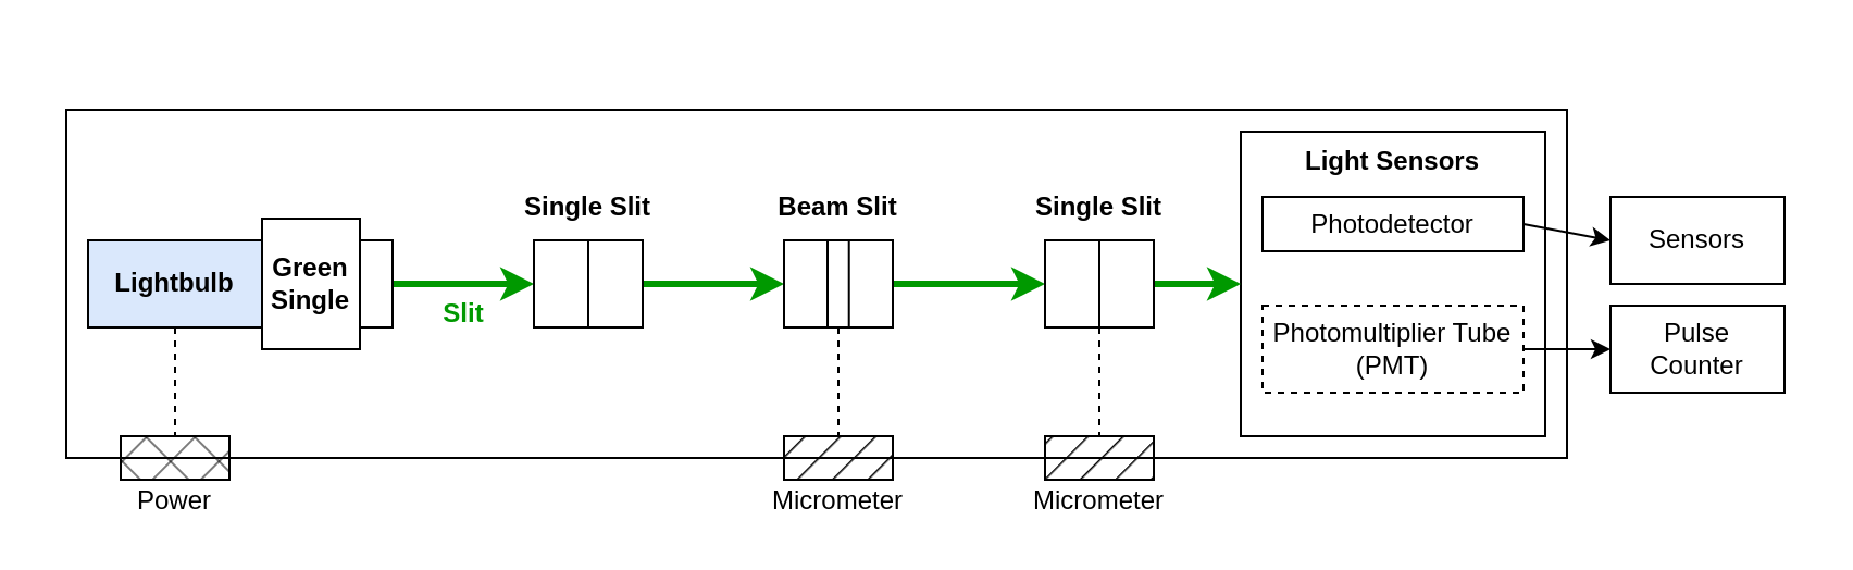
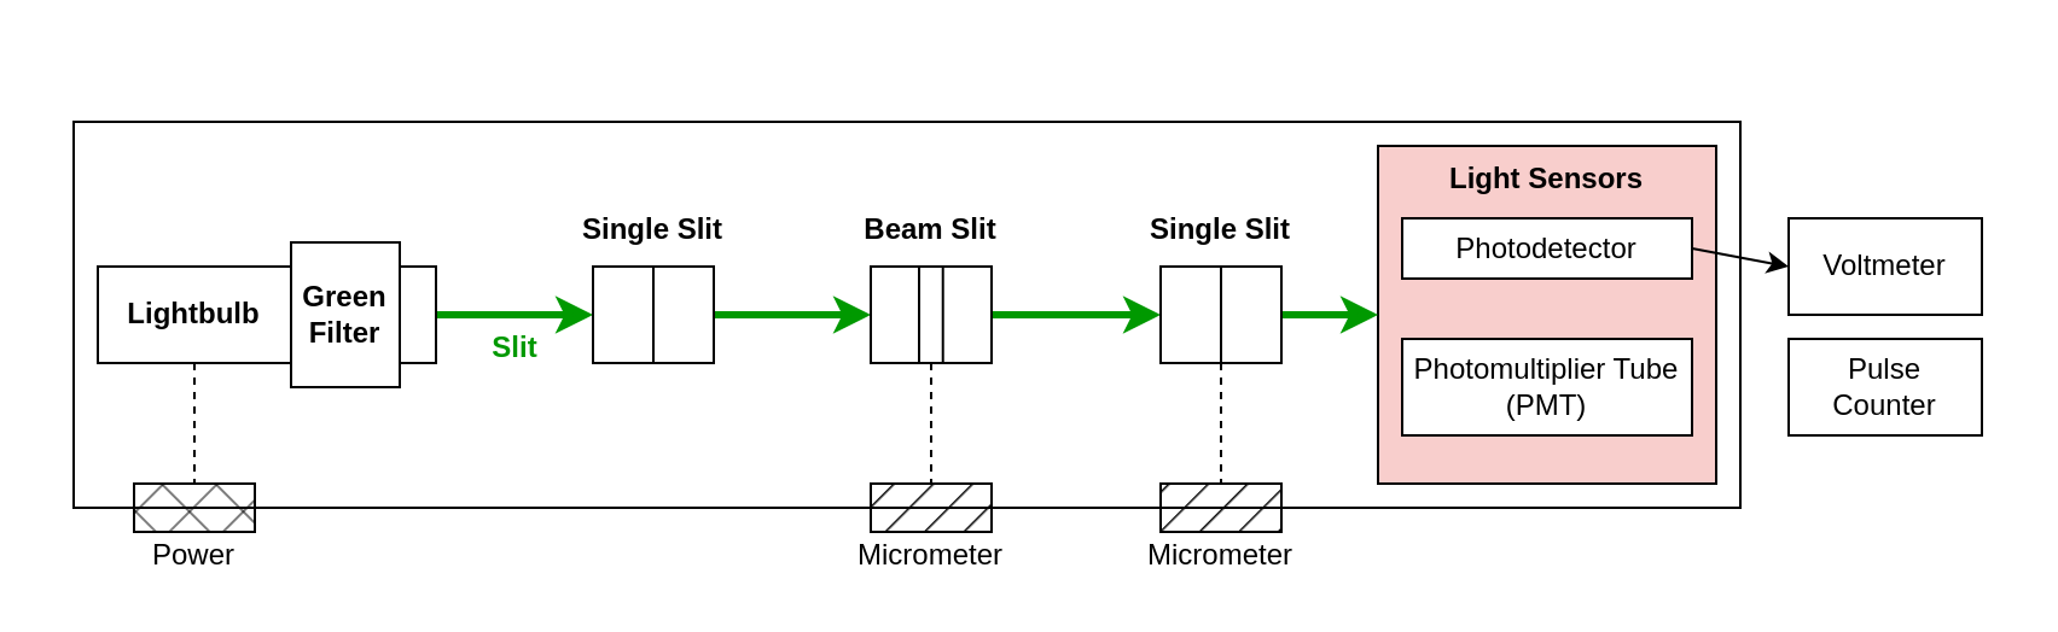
- <mxCell id="11" value="Sensors" style="rounded=0;whiteSpace=wrap;html=1;" parent="1" vertex="1"><mxGeometry x="740" y="90" width="80" height="40" as="geometry" /></mxCell>
+ <mxCell id="11" value="Voltmeter" style="rounded=0;whiteSpace=wrap;html=1;" parent="1" vertex="1"><mxGeometry x="740" y="90" width="80" height="40" as="geometry" /></mxCell>
- <mxCell id="38" value="Lightbulb" style="rounded=0;whiteSpace=wrap;html=1;fontStyle=1;fillColor=#dae8fc;" parent="1" vertex="1"><mxGeometry x="40" y="110" width="80" height="40" as="geometry" /></mxCell>
+ <mxCell id="38" value="Lightbulb" style="rounded=0;whiteSpace=wrap;html=1;fontStyle=1" parent="1" vertex="1"><mxGeometry x="40" y="110" width="80" height="40" as="geometry" /></mxCell>
- <mxCell id="39" value="Green&lt;br&gt;Single" style="rounded=0;whiteSpace=wrap;html=1;fontStyle=1" parent="1" vertex="1"><mxGeometry x="120" y="100" width="45" height="60" as="geometry" /></mxCell>
+ <mxCell id="39" value="Green&lt;br&gt;Filter" style="rounded=0;whiteSpace=wrap;html=1;fontStyle=1" parent="1" vertex="1"><mxGeometry x="120" y="100" width="45" height="60" as="geometry" /></mxCell>
- <mxCell id="4" value="Light Sensors" style="rounded=0;whiteSpace=wrap;html=1;fontStyle=1;verticalAlign=top;" parent="1" vertex="1"><mxGeometry x="570" y="60" width="140" height="140" as="geometry" /></mxCell>
+ <mxCell id="4" value="Light Sensors" style="rounded=0;whiteSpace=wrap;html=1;fontStyle=1;verticalAlign=top;fillColor=#f8cecc;" parent="1" vertex="1"><mxGeometry x="570" y="60" width="140" height="140" as="geometry" /></mxCell>
- <mxCell id="10" value="Photomultiplier Tube (PMT)" style="rounded=0;whiteSpace=wrap;html=1;dashed=1;" parent="1" vertex="1"><mxGeometry x="580" y="140" width="120" height="40" as="geometry" /></mxCell>
+ <mxCell id="10" value="Photomultiplier Tube (PMT)" style="rounded=0;whiteSpace=wrap;html=1;" parent="1" vertex="1"><mxGeometry x="580" y="140" width="120" height="40" as="geometry" /></mxCell>
- <mxCell id="24" value="" style="endArrow=classic;html=1;rounded=0;exitX=1;exitY=0.5;exitDx=0;exitDy=0;entryX=0;entryY=0.5;entryDx=0;entryDy=0;" parent="1" source="10" target="12" edge="1"><mxGeometry width="50" height="50" relative="1" as="geometry"><mxPoint x="710" y="110" as="sourcePoint" /><mxPoint x="760" y="110" as="targetPoint" /></mxGeometry></mxCell>
